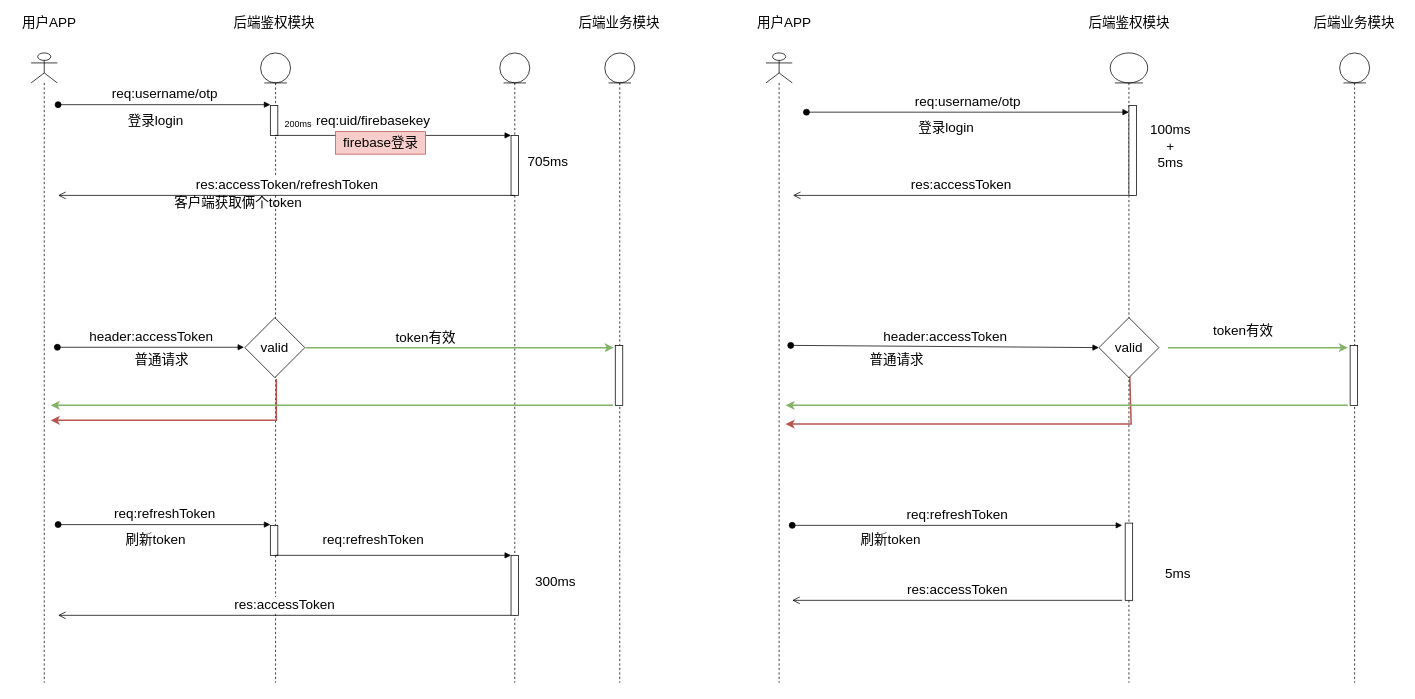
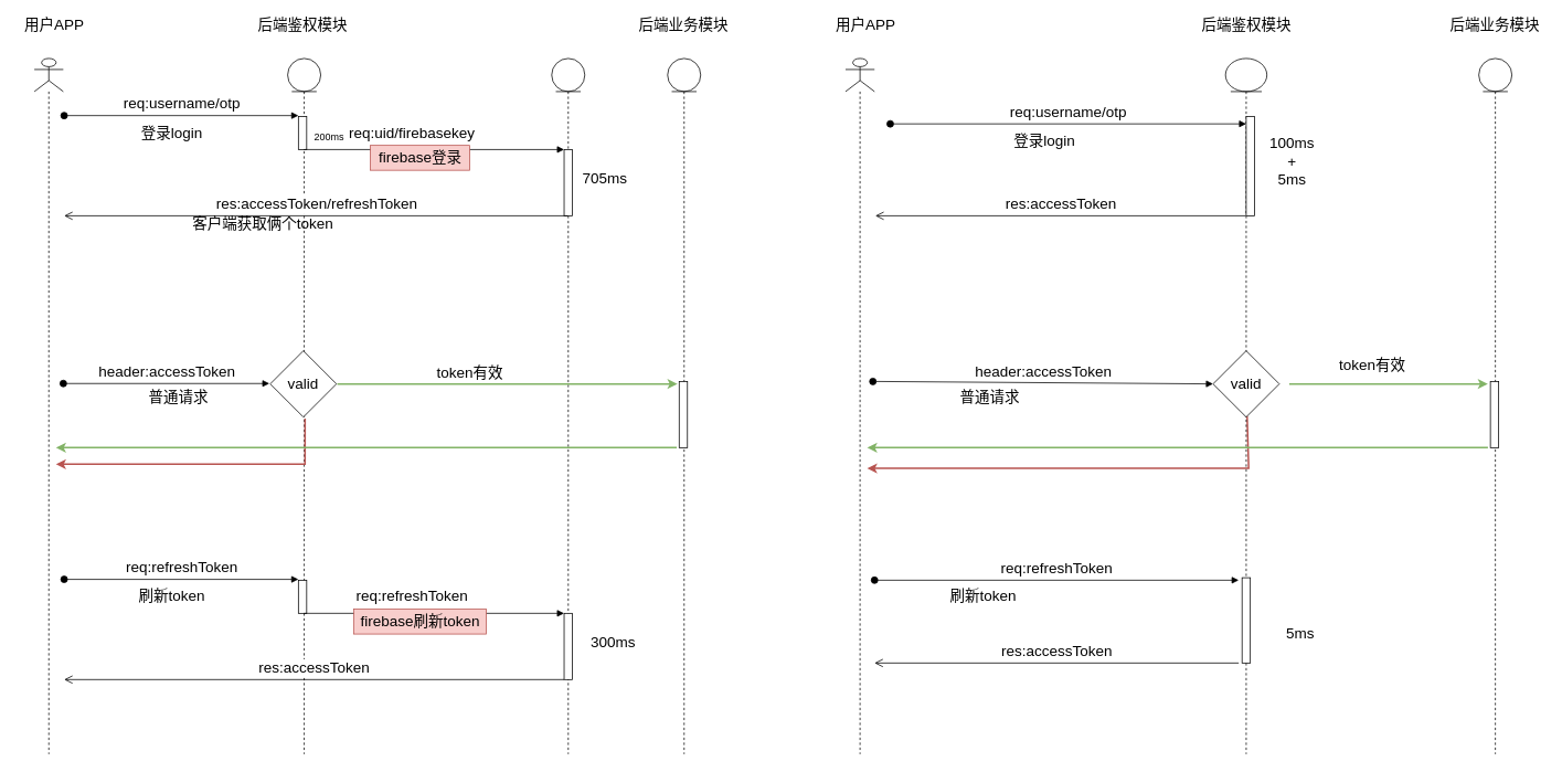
+ <mxCell id="31" value="firebase刷新token" style="text;html=1;align=center;verticalAlign=middle;resizable=0;points=[];autosize=1;strokeColor=#b85450;fillColor=#f8cecc;fontSize=18;" vertex="1" parent="1"><mxGeometry x="427" y="735" width="160" height="30" as="geometry" /></mxCell>
